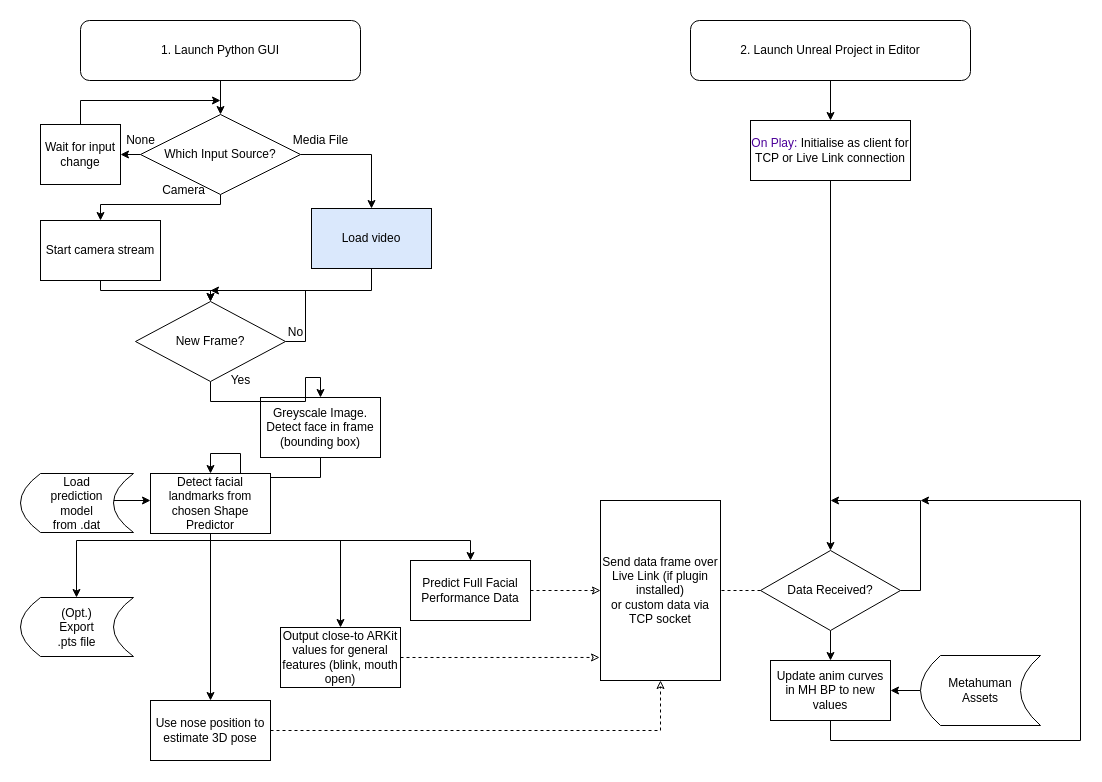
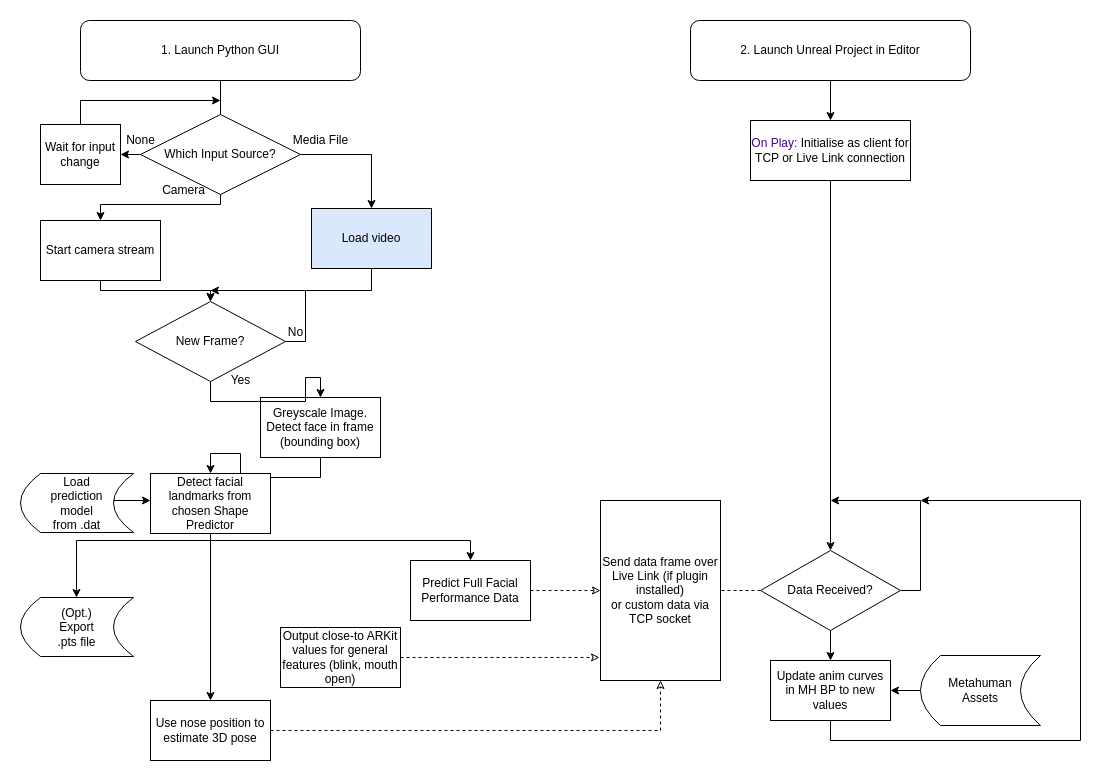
- <mxCell id="2" style="edgeStyle=orthogonalEdgeStyle;rounded=0;orthogonalLoop=1;jettySize=auto;html=1;exitX=0.5;exitY=1;exitDx=0;exitDy=0;entryX=0.5;entryY=0;entryDx=0;entryDy=0;" edge="1" parent="1" source="3" target="31"><mxGeometry relative="1" as="geometry" /></mxCell>
+ <mxCell id="2" style="edgeStyle=orthogonalEdgeStyle;rounded=0;orthogonalLoop=1;jettySize=auto;html=1;exitX=0.5;exitY=1;exitDx=0;exitDy=0;entryX=0.5;entryY=0;entryDx=0;entryDy=0;endArrow=none;" edge="1" parent="1" source="3" target="31"><mxGeometry relative="1" as="geometry" /></mxCell>
- <mxCell id="10" style="edgeStyle=orthogonalEdgeStyle;rounded=0;orthogonalLoop=1;jettySize=auto;html=1;exitX=0.5;exitY=1;exitDx=0;exitDy=0;" edge="1" parent="1" source="12" target="27"><mxGeometry relative="1" as="geometry"><Array as="points"><mxPoint x="210" y="540" /><mxPoint x="340" y="540" /></Array></mxGeometry></mxCell>
